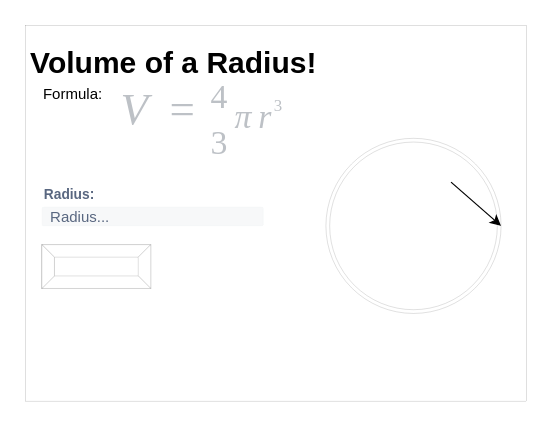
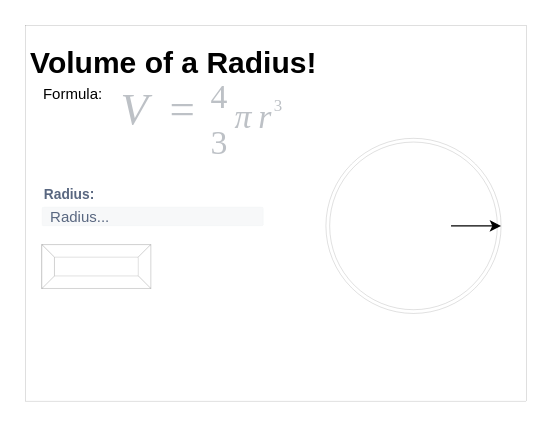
- <mxCell id="10" value="Radius" style="text;html=1;strokeColor=none;fillColor=none;align=center;verticalAlign=middle;whiteSpace=wrap;rounded=0;labelBackgroundColor=none;fontColor=#FFFFFF;" vertex="1" parent="1"><mxGeometry x="300" y="130" width="60" height="30" as="geometry" /></mxCell>
+ <mxCell id="10" value="Radius" style="text;html=1;strokeColor=none;fillColor=none;align=center;verticalAlign=middle;whiteSpace=wrap;rounded=0;labelBackgroundColor=none;fontColor=#FFFFFF;" vertex="1" parent="1"><mxGeometry x="300" y="165" width="60" height="30" as="geometry" /></mxCell>
